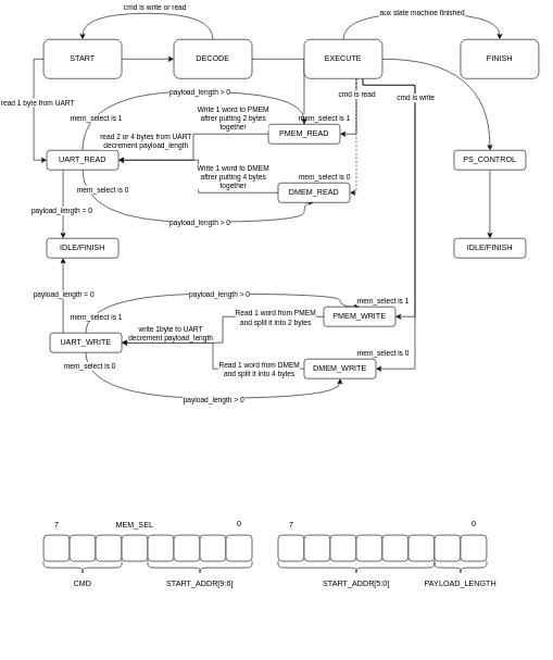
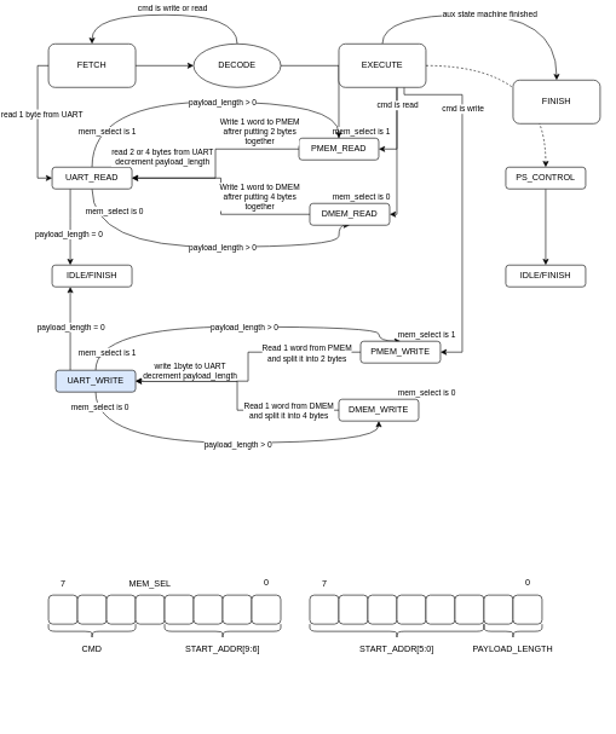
- <mxCell id="5" value="START" style="rounded=1;whiteSpace=wrap;html=1;" vertex="1" parent="1"><mxGeometry x="35" y="60" width="120" height="60" as="geometry" /></mxCell>
+ <mxCell id="5" value="FETCH" style="rounded=1;whiteSpace=wrap;html=1;" vertex="1" parent="1"><mxGeometry x="35" y="60" width="120" height="60" as="geometry" /></mxCell>
- <mxCell id="9" value="DECODE" style="rounded=1;whiteSpace=wrap;html=1;" vertex="1" parent="1"><mxGeometry x="235" y="60" width="120" height="60" as="geometry" /></mxCell>
+ <mxCell id="9" value="DECODE" style="ellipse;whiteSpace=wrap;html=1;" vertex="1" parent="1"><mxGeometry x="235" y="60" width="120" height="60" as="geometry" /></mxCell>
- <mxCell id="20" value="FINISH" style="rounded=1;whiteSpace=wrap;html=1;" vertex="1" parent="1"><mxGeometry x="675" y="60" width="120" height="60" as="geometry" /></mxCell>
+ <mxCell id="20" value="FINISH" style="rounded=1;whiteSpace=wrap;html=1;" vertex="1" parent="1"><mxGeometry x="675" y="110" width="120" height="60" as="geometry" /></mxCell>
- <mxCell id="18" style="edgeStyle=orthogonalEdgeStyle;rounded=0;orthogonalLoop=1;jettySize=auto;html=1;exitX=1;exitY=0.5;exitDx=0;exitDy=0;entryX=0.5;entryY=0;entryDx=0;entryDy=0;curved=1;" edge="1" parent="1" source="19" target="42"><mxGeometry relative="1" as="geometry" /></mxCell>
+ <mxCell id="18" style="edgeStyle=orthogonalEdgeStyle;rounded=0;orthogonalLoop=1;jettySize=auto;html=1;exitX=1;exitY=0.5;exitDx=0;exitDy=0;entryX=0.5;entryY=0;entryDx=0;entryDy=0;curved=1;dashed=1;" edge="1" parent="1" source="19" target="42"><mxGeometry relative="1" as="geometry" /></mxCell>
- <mxCell id="12" style="edgeStyle=orthogonalEdgeStyle;rounded=0;orthogonalLoop=1;jettySize=auto;html=1;entryX=1;entryY=0.5;entryDx=0;entryDy=0;dashed=1;" edge="1" parent="1" source="19" target="32"><mxGeometry relative="1" as="geometry"><Array as="points"><mxPoint x="515" y="295" /></Array></mxGeometry></mxCell>
+ <mxCell id="12" style="edgeStyle=orthogonalEdgeStyle;rounded=0;orthogonalLoop=1;jettySize=auto;html=1;entryX=1;entryY=0.5;entryDx=0;entryDy=0;" edge="1" parent="1" source="19" target="32"><mxGeometry relative="1" as="geometry"><Array as="points"><mxPoint x="515" y="295" /></Array></mxGeometry></mxCell>
- <mxCell id="30" value="UART_WRITE" style="rounded=1;whiteSpace=wrap;html=1;" vertex="1" parent="1"><mxGeometry x="45" y="510" width="110" height="30" as="geometry" /></mxCell>
+ <mxCell id="30" value="UART_WRITE" style="rounded=1;whiteSpace=wrap;html=1;fillColor=#dae8fc;" vertex="1" parent="1"><mxGeometry x="45" y="510" width="110" height="30" as="geometry" /></mxCell>
- <mxCell id="15" style="edgeStyle=orthogonalEdgeStyle;rounded=0;orthogonalLoop=1;jettySize=auto;html=1;exitX=0.75;exitY=1;exitDx=0;exitDy=0;entryX=1;entryY=0.5;entryDx=0;entryDy=0;" edge="1" parent="1" source="19" target="34"><mxGeometry relative="1" as="geometry"><Array as="points"><mxPoint x="525" y="130" /><mxPoint x="605" y="130" /><mxPoint x="605" y="565" /></Array></mxGeometry></mxCell>
